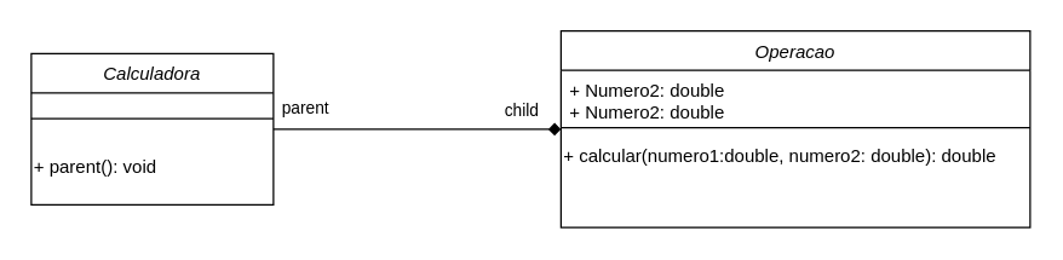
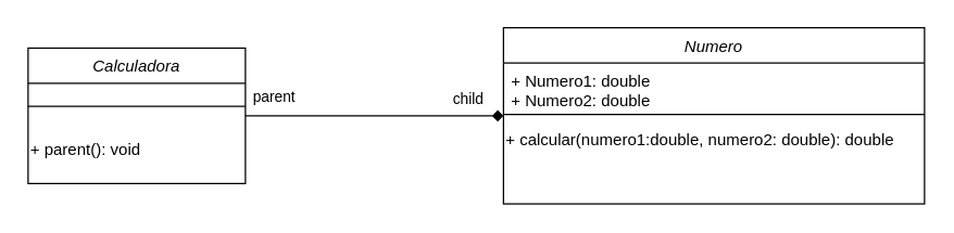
- <mxCell id="5" value="Operacao" style="swimlane;fontStyle=2;align=center;verticalAlign=top;childLayout=stackLayout;horizontal=1;startSize=26;horizontalStack=0;resizeParent=1;resizeLast=0;collapsible=1;marginBottom=0;rounded=0;shadow=0;strokeWidth=1;" vertex="1" parent="1"><mxGeometry x="370" y="20" width="310" height="130" as="geometry"><mxRectangle x="230" y="140" width="160" height="26" as="alternateBounds" /></mxGeometry></mxCell>
+ <mxCell id="5" value="Numero" style="swimlane;fontStyle=2;align=center;verticalAlign=top;childLayout=stackLayout;horizontal=1;startSize=26;horizontalStack=0;resizeParent=1;resizeLast=0;collapsible=1;marginBottom=0;rounded=0;shadow=0;strokeWidth=1;" vertex="1" parent="1"><mxGeometry x="370" y="20" width="310" height="130" as="geometry"><mxRectangle x="230" y="140" width="160" height="26" as="alternateBounds" /></mxGeometry></mxCell>
- <mxCell id="6" value="+ Numero2: double&#10;+ Numero2: double" style="text;align=left;verticalAlign=top;spacingLeft=4;spacingRight=4;overflow=hidden;rotatable=0;points=[[0,0.5],[1,0.5]];portConstraint=eastwest;" vertex="1" parent="5"><mxGeometry y="26" width="310" height="34" as="geometry" /></mxCell>
+ <mxCell id="6" value="+ Numero1: double&#10;+ Numero2: double" style="text;align=left;verticalAlign=top;spacingLeft=4;spacingRight=4;overflow=hidden;rotatable=0;points=[[0,0.5],[1,0.5]];portConstraint=eastwest;" vertex="1" parent="5"><mxGeometry y="26" width="310" height="34" as="geometry" /></mxCell>
